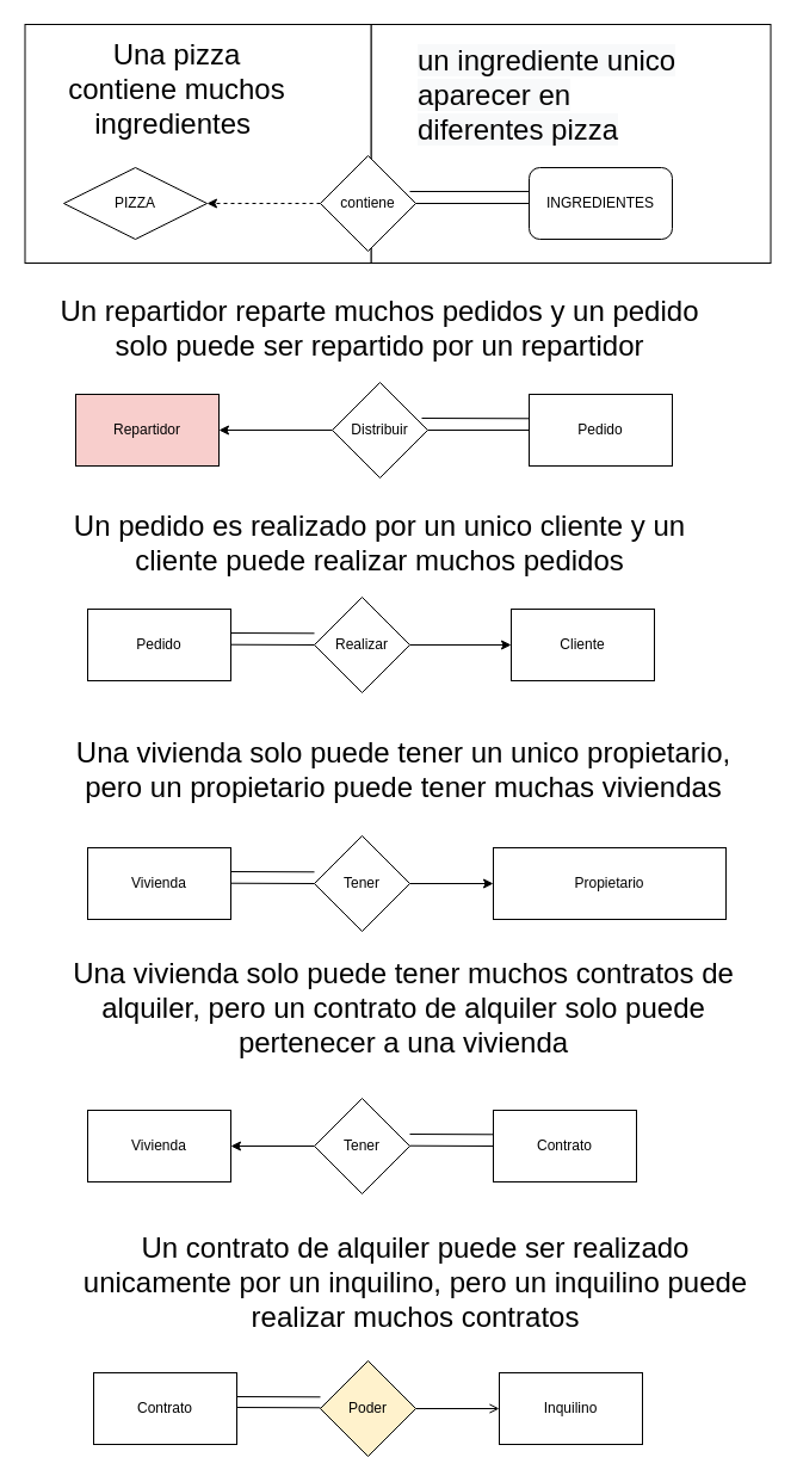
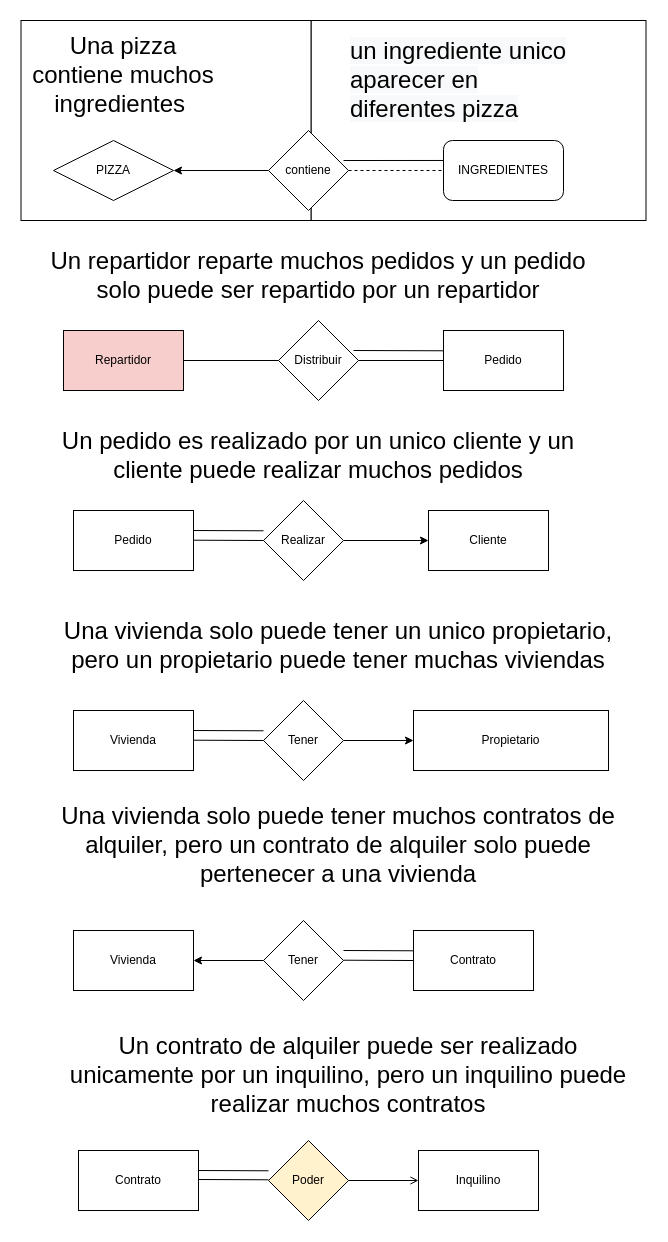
- <mxCell id="4" value="&lt;font style=&quot;font-size: 24px&quot;&gt;Una pizza contiene muchos ingredientes&amp;nbsp;&lt;/font&gt;" style="text;html=1;strokeColor=none;fillColor=none;align=center;verticalAlign=middle;whiteSpace=wrap;rounded=0;" vertex="1" parent="1"><mxGeometry x="53" y="30" width="190" height="90" as="geometry" /></mxCell>
+ <mxCell id="4" value="&lt;font style=&quot;font-size: 24px&quot;&gt;Una pizza contiene muchos ingredientes&amp;nbsp;&lt;/font&gt;" style="text;html=1;strokeColor=none;fillColor=none;align=center;verticalAlign=middle;whiteSpace=wrap;rounded=0;" vertex="1" parent="1"><mxGeometry x="28" y="30" width="190" height="90" as="geometry" /></mxCell>
- <mxCell id="12" style="edgeStyle=none;rounded=0;orthogonalLoop=1;jettySize=auto;html=1;dashed=1;" edge="1" parent="1" source="13" target="10"><mxGeometry relative="1" as="geometry" /></mxCell>
+ <mxCell id="12" style="edgeStyle=none;rounded=0;orthogonalLoop=1;jettySize=auto;html=1;" edge="1" parent="1" source="13" target="10"><mxGeometry relative="1" as="geometry" /></mxCell>
- <mxCell id="14" value="" style="endArrow=none;html=1;exitX=1;exitY=0.5;exitDx=0;exitDy=0;entryX=0;entryY=0.5;entryDx=0;entryDy=0;" edge="1" parent="1" source="13" target="11"><mxGeometry width="50" height="50" relative="1" as="geometry"><mxPoint x="383" y="200" as="sourcePoint" /><mxPoint x="433" y="150" as="targetPoint" /></mxGeometry></mxCell>
+ <mxCell id="14" value="" style="endArrow=none;html=1;exitX=1;exitY=0.5;exitDx=0;exitDy=0;entryX=0;entryY=0.5;entryDx=0;entryDy=0;dashed=1;" edge="1" parent="1" source="13" target="11"><mxGeometry width="50" height="50" relative="1" as="geometry"><mxPoint x="383" y="200" as="sourcePoint" /><mxPoint x="433" y="150" as="targetPoint" /></mxGeometry></mxCell>
- <mxCell id="17" style="edgeStyle=none;rounded=0;orthogonalLoop=1;jettySize=auto;html=1;entryX=1;entryY=0.5;entryDx=0;entryDy=0;" edge="1" parent="1" source="18" target="15"><mxGeometry relative="1" as="geometry" /></mxCell>
+ <mxCell id="17" style="edgeStyle=none;rounded=0;orthogonalLoop=1;jettySize=auto;html=1;entryX=1;entryY=0.5;entryDx=0;entryDy=0;endArrow=none;" edge="1" parent="1" source="18" target="15"><mxGeometry relative="1" as="geometry" /></mxCell>
